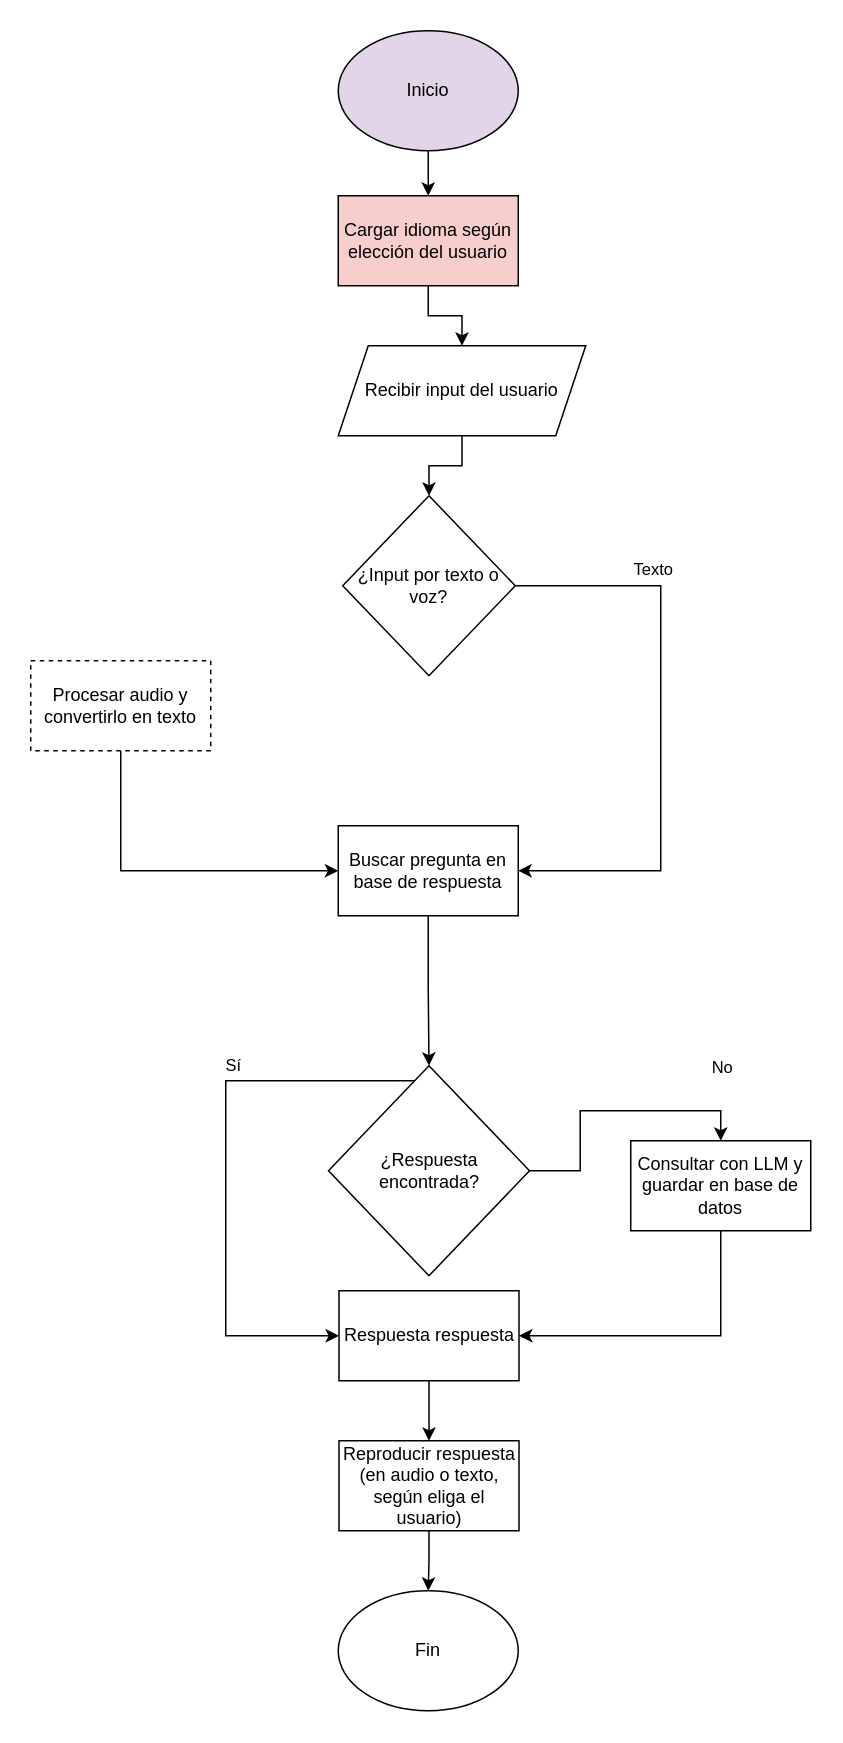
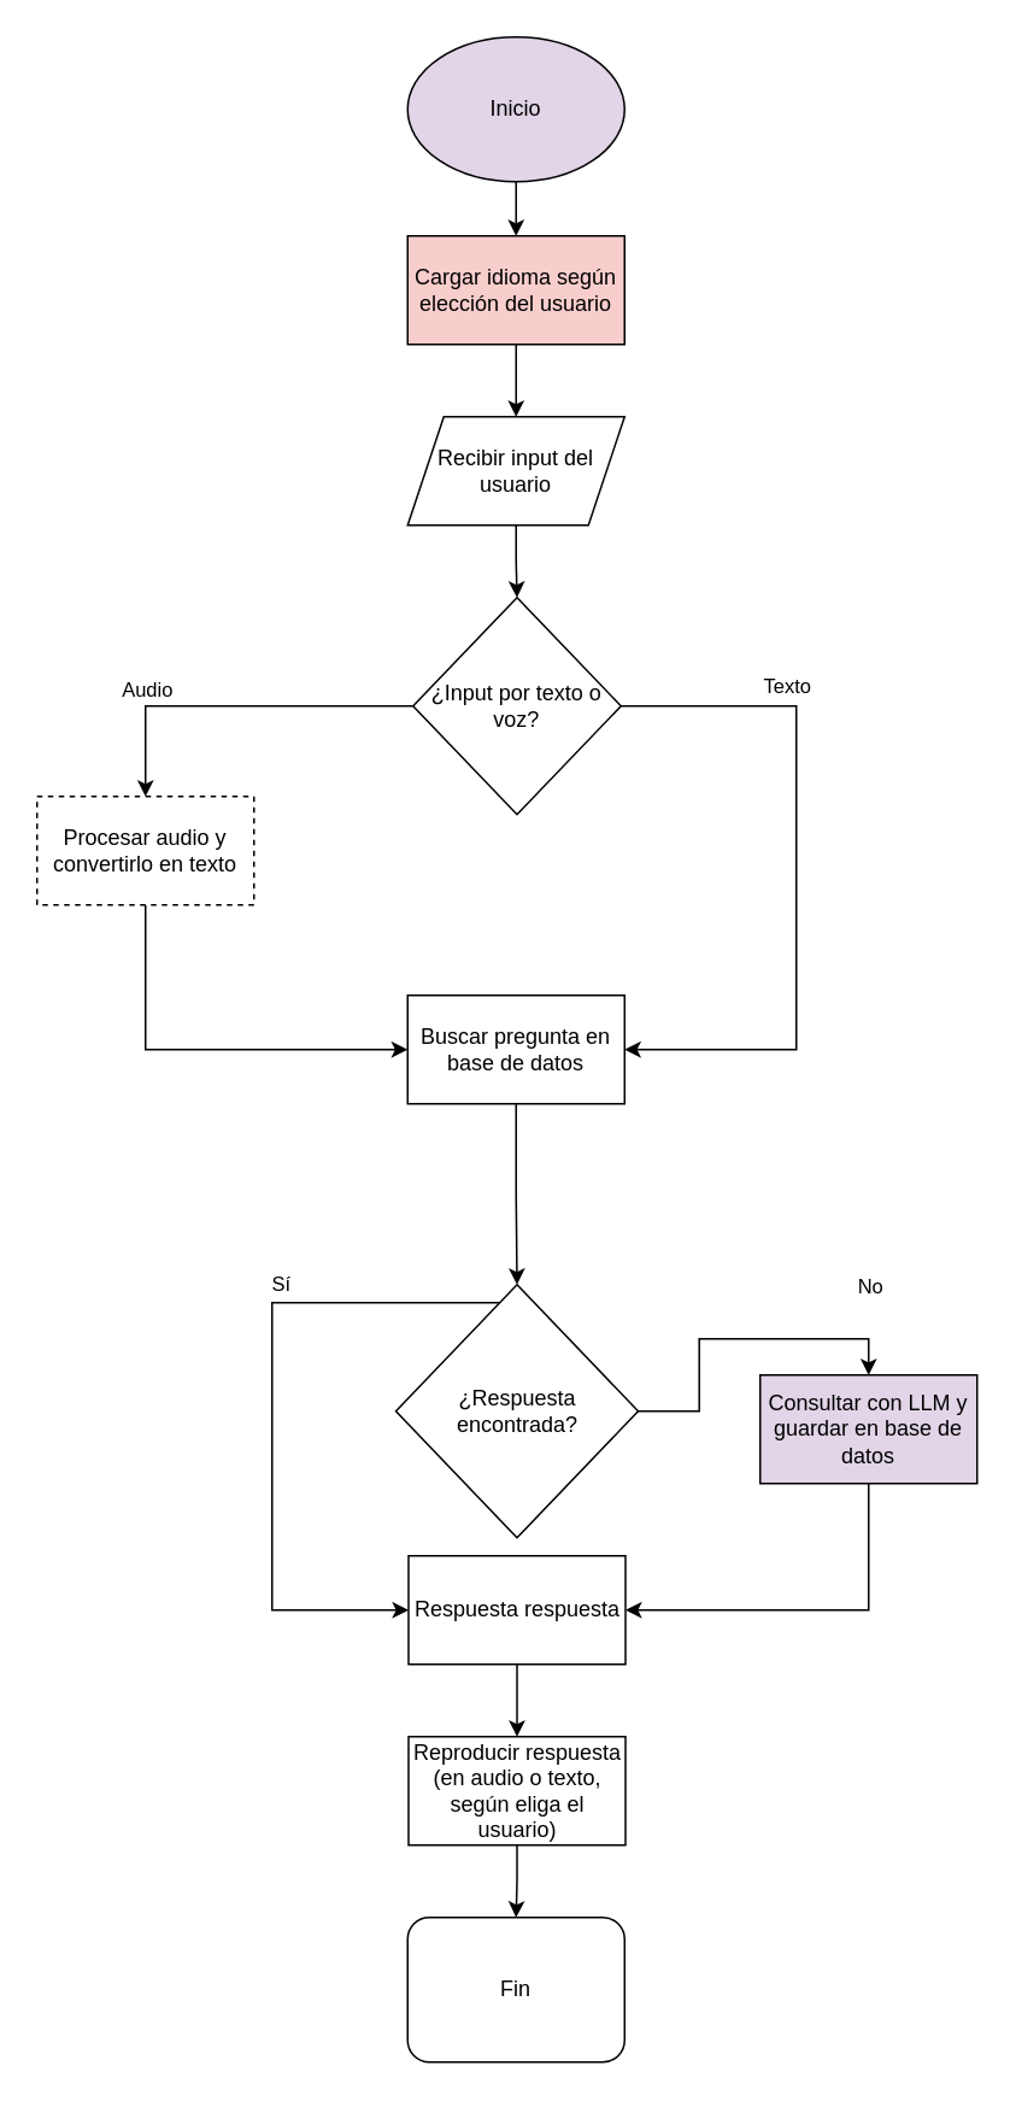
- <mxCell id="5" value="Recibir input del usuario" style="shape=parallelogram;perimeter=parallelogramPerimeter;whiteSpace=wrap;html=1;fixedSize=1;" vertex="1" parent="1"><mxGeometry x="225" y="230" width="165" height="60" as="geometry" /></mxCell>
+ <mxCell id="5" value="Recibir input del usuario" style="shape=parallelogram;perimeter=parallelogramPerimeter;whiteSpace=wrap;html=1;fixedSize=1;" vertex="1" parent="1"><mxGeometry x="225" y="230" width="120" height="60" as="geometry" /></mxCell>
+ <mxCell id="6" style="edgeStyle=orthogonalEdgeStyle;rounded=0;orthogonalLoop=1;jettySize=auto;html=1;entryX=0.5;entryY=0;entryDx=0;entryDy=0;" edge="1" parent="1" source="9" target="13"><mxGeometry relative="1" as="geometry" /></mxCell>
+ <mxCell id="7" value="Audio" style="edgeLabel;html=1;align=center;verticalAlign=middle;resizable=0;points=[];" vertex="1" connectable="0" parent="6"><mxGeometry x="0.343" y="4" relative="1" as="geometry"><mxPoint x="-15" y="-14" as="offset" /></mxGeometry></mxCell>
- <mxCell id="15" value="Buscar pregunta en base de respuesta" style="rounded=0;whiteSpace=wrap;html=1;" vertex="1" parent="1"><mxGeometry x="225" y="550" width="120" height="60" as="geometry" /></mxCell>
+ <mxCell id="15" value="Buscar pregunta en base de datos" style="rounded=0;whiteSpace=wrap;html=1;" vertex="1" parent="1"><mxGeometry x="225" y="550" width="120" height="60" as="geometry" /></mxCell>
- <mxCell id="23" value="Consultar con LLM y guardar en base de datos" style="rounded=0;whiteSpace=wrap;html=1;" vertex="1" parent="1"><mxGeometry x="420" y="760" width="120" height="60" as="geometry" /></mxCell>
+ <mxCell id="23" value="Consultar con LLM y guardar en base de datos" style="rounded=0;whiteSpace=wrap;html=1;fillColor=#e1d5e7;" vertex="1" parent="1"><mxGeometry x="420" y="760" width="120" height="60" as="geometry" /></mxCell>
- <mxCell id="28" value="Fin" style="ellipse;whiteSpace=wrap;html=1;" vertex="1" parent="1"><mxGeometry x="225" y="1060" width="120" height="80" as="geometry" /></mxCell>
+ <mxCell id="28" value="Fin" style="whiteSpace=wrap;html=1;rounded=1;" vertex="1" parent="1"><mxGeometry x="225" y="1060" width="120" height="80" as="geometry" /></mxCell>
